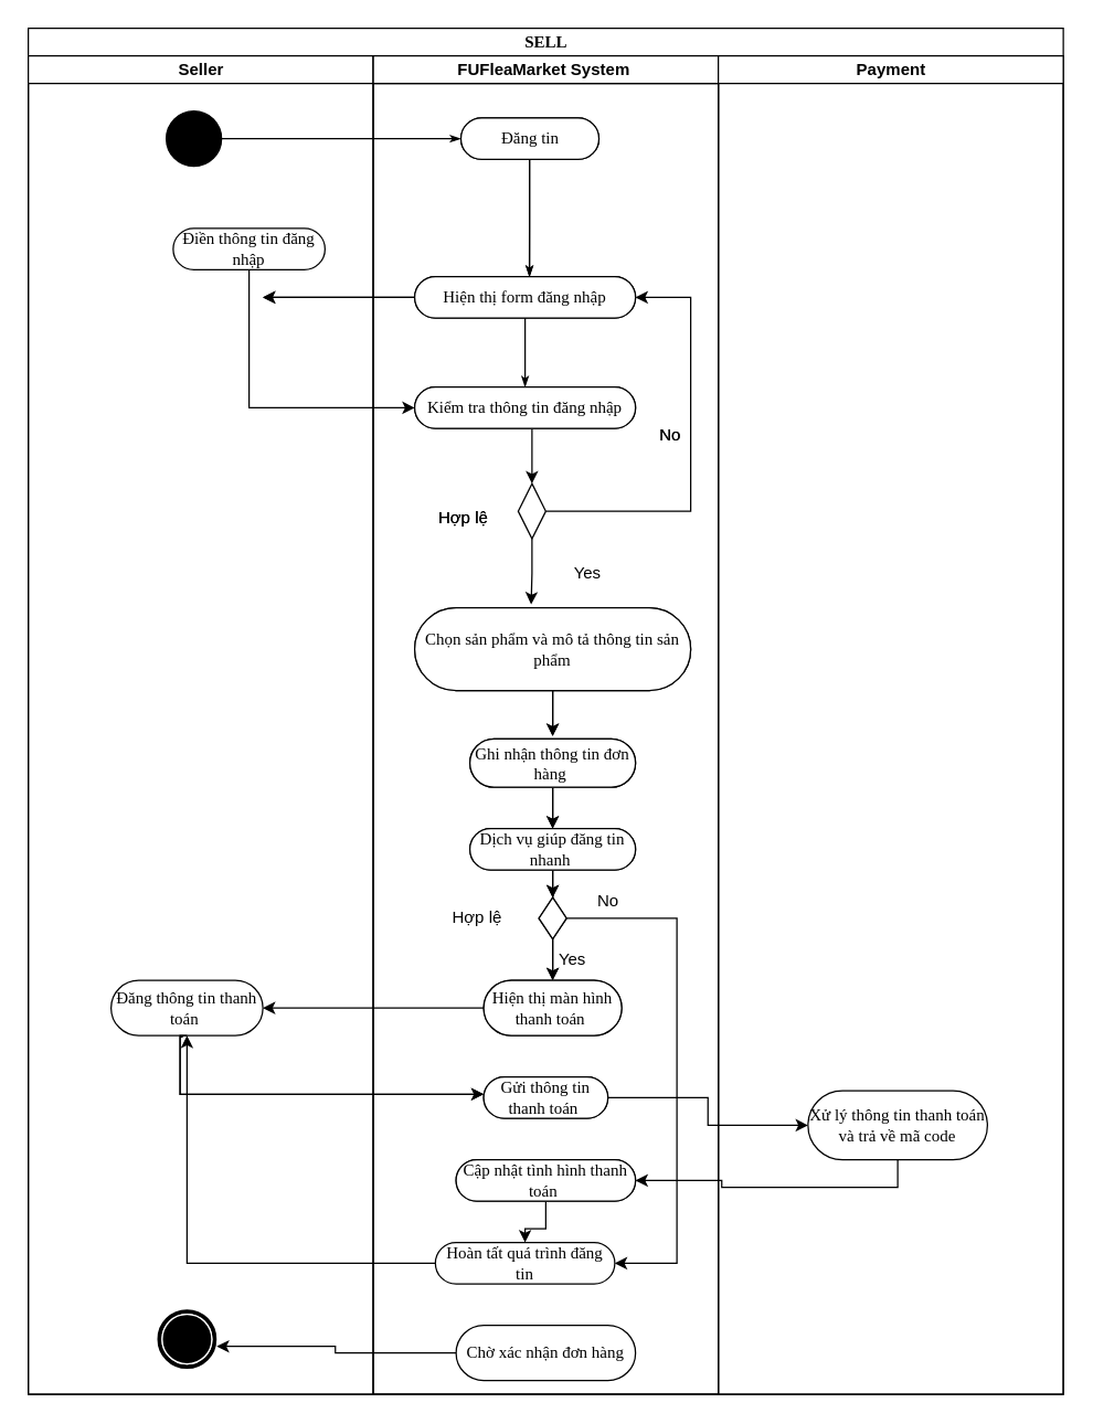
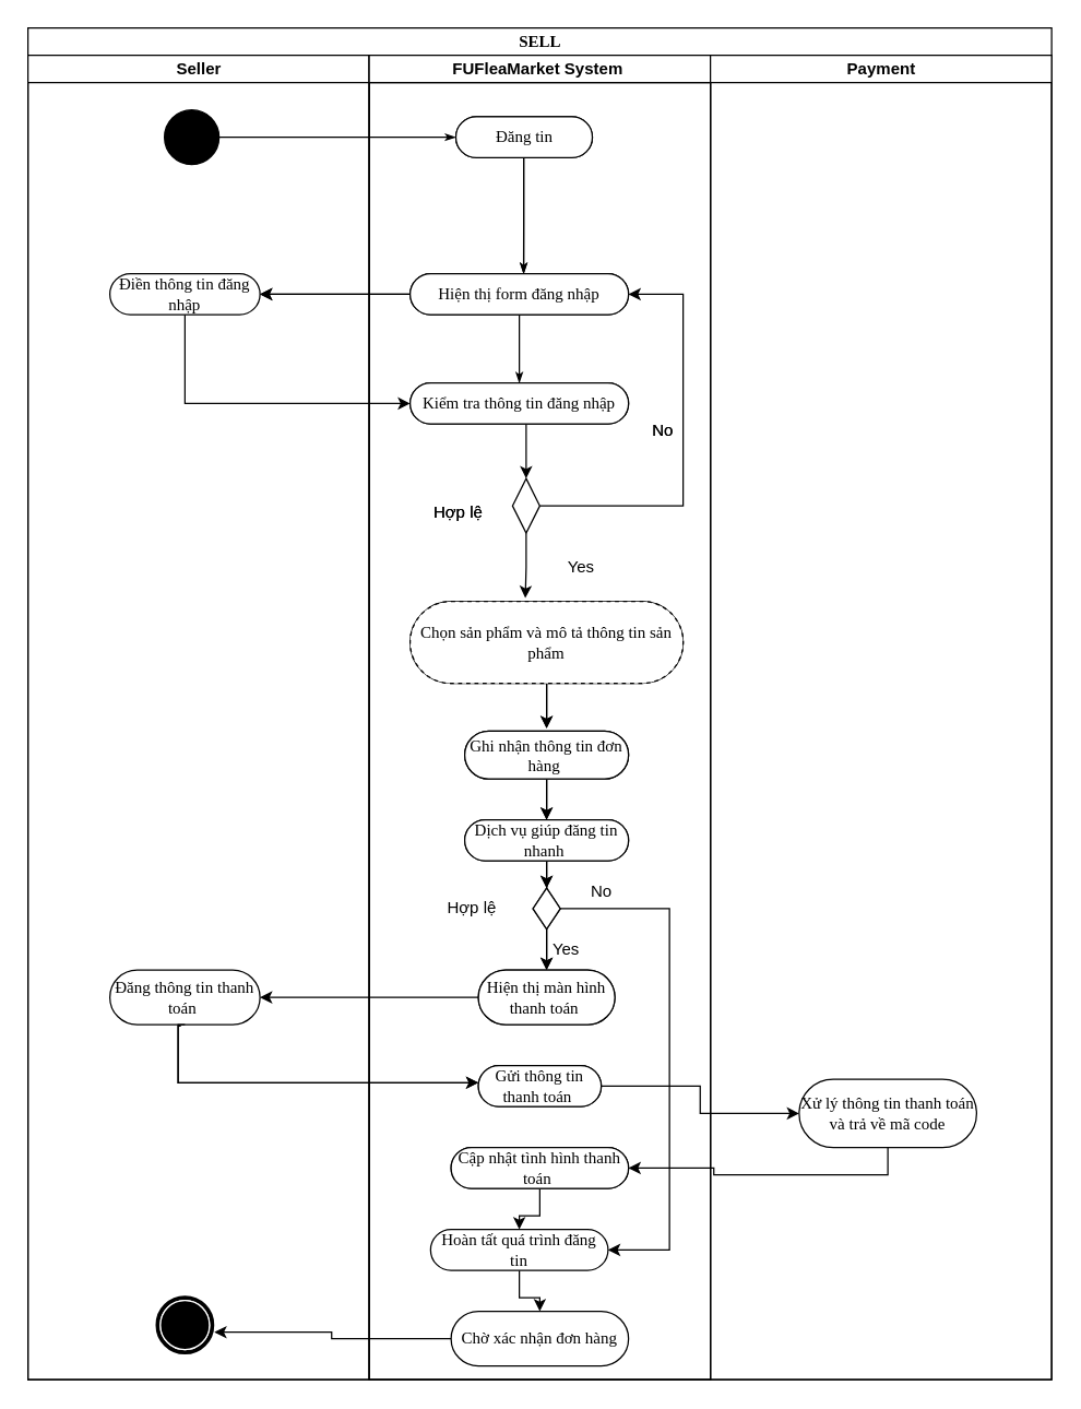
- <mxCell id="5" value="Điền thông tin đăng nhập" style="rounded=1;whiteSpace=wrap;html=1;shadow=0;comic=0;labelBackgroundColor=none;strokeWidth=1;fontFamily=Verdana;fontSize=12;align=center;arcSize=50;" parent="3" vertex="1"><mxGeometry x="105" y="125" width="110" height="30" as="geometry" /></mxCell>
+ <mxCell id="5" value="Điền thông tin đăng nhập" style="rounded=1;whiteSpace=wrap;html=1;shadow=0;comic=0;labelBackgroundColor=none;strokeWidth=1;fontFamily=Verdana;fontSize=12;align=center;arcSize=50;" parent="3" vertex="1"><mxGeometry x="60" y="160" width="110" height="30" as="geometry" /></mxCell>
- <mxCell id="30" value="Chọn sản phẩm và mô tả thông tin sản phẩm" style="rounded=1;whiteSpace=wrap;html=1;shadow=0;comic=0;labelBackgroundColor=none;strokeWidth=1;fontFamily=Verdana;fontSize=12;align=center;arcSize=50;" parent="28" vertex="1"><mxGeometry x="30" y="400" width="200" height="60" as="geometry" /></mxCell>
+ <mxCell id="30" value="Chọn sản phẩm và mô tả thông tin sản phẩm" style="rounded=1;whiteSpace=wrap;html=1;shadow=0;comic=0;labelBackgroundColor=none;strokeWidth=1;fontFamily=Verdana;fontSize=12;align=center;arcSize=50;dashed=1;" parent="28" vertex="1"><mxGeometry x="30" y="400" width="200" height="60" as="geometry" /></mxCell>
- <mxCell id="53" style="edgeStyle=orthogonalEdgeStyle;rounded=0;orthogonalLoop=1;jettySize=auto;html=1;" parent="28" source="54" target="6" edge="1"><mxGeometry relative="1" as="geometry" /></mxCell>
+ <mxCell id="53" style="edgeStyle=orthogonalEdgeStyle;rounded=0;orthogonalLoop=1;jettySize=auto;html=1;entryX=0.5;entryY=0;entryDx=0;entryDy=0;" parent="28" source="54" target="55" edge="1"><mxGeometry relative="1" as="geometry" /></mxCell>
